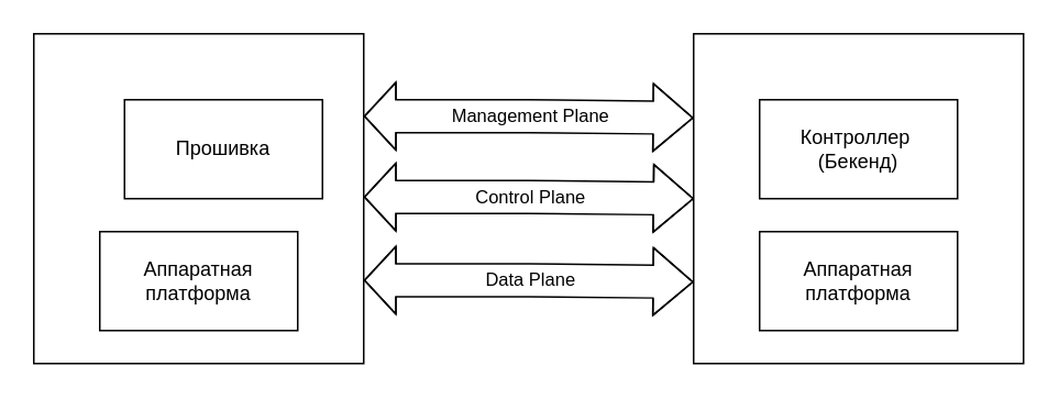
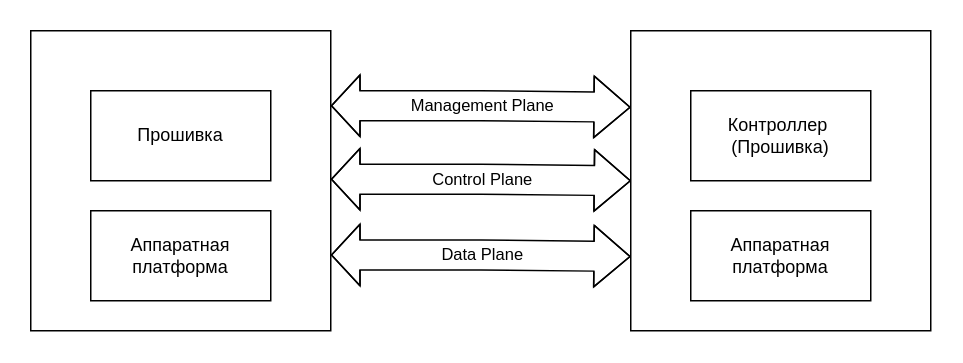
- <mxCell id="3" value="Прошивка" style="rounded=0;whiteSpace=wrap;html=1;" vertex="1" parent="1"><mxGeometry x="75" y="60" width="120" height="60" as="geometry" /></mxCell>
+ <mxCell id="3" value="Прошивка" style="rounded=0;whiteSpace=wrap;html=1;" vertex="1" parent="1"><mxGeometry x="60" y="60" width="120" height="60" as="geometry" /></mxCell>
- <mxCell id="8" value="Контроллер&amp;nbsp;&lt;div&gt;(Бекенд)&lt;/div&gt;" style="rounded=0;whiteSpace=wrap;html=1;" vertex="1" parent="1"><mxGeometry x="460" y="60" width="120" height="60" as="geometry" /></mxCell>
+ <mxCell id="8" value="Контроллер&amp;nbsp;&lt;div&gt;(Прошивка)&lt;/div&gt;" style="rounded=0;whiteSpace=wrap;html=1;" vertex="1" parent="1"><mxGeometry x="460" y="60" width="120" height="60" as="geometry" /></mxCell>
